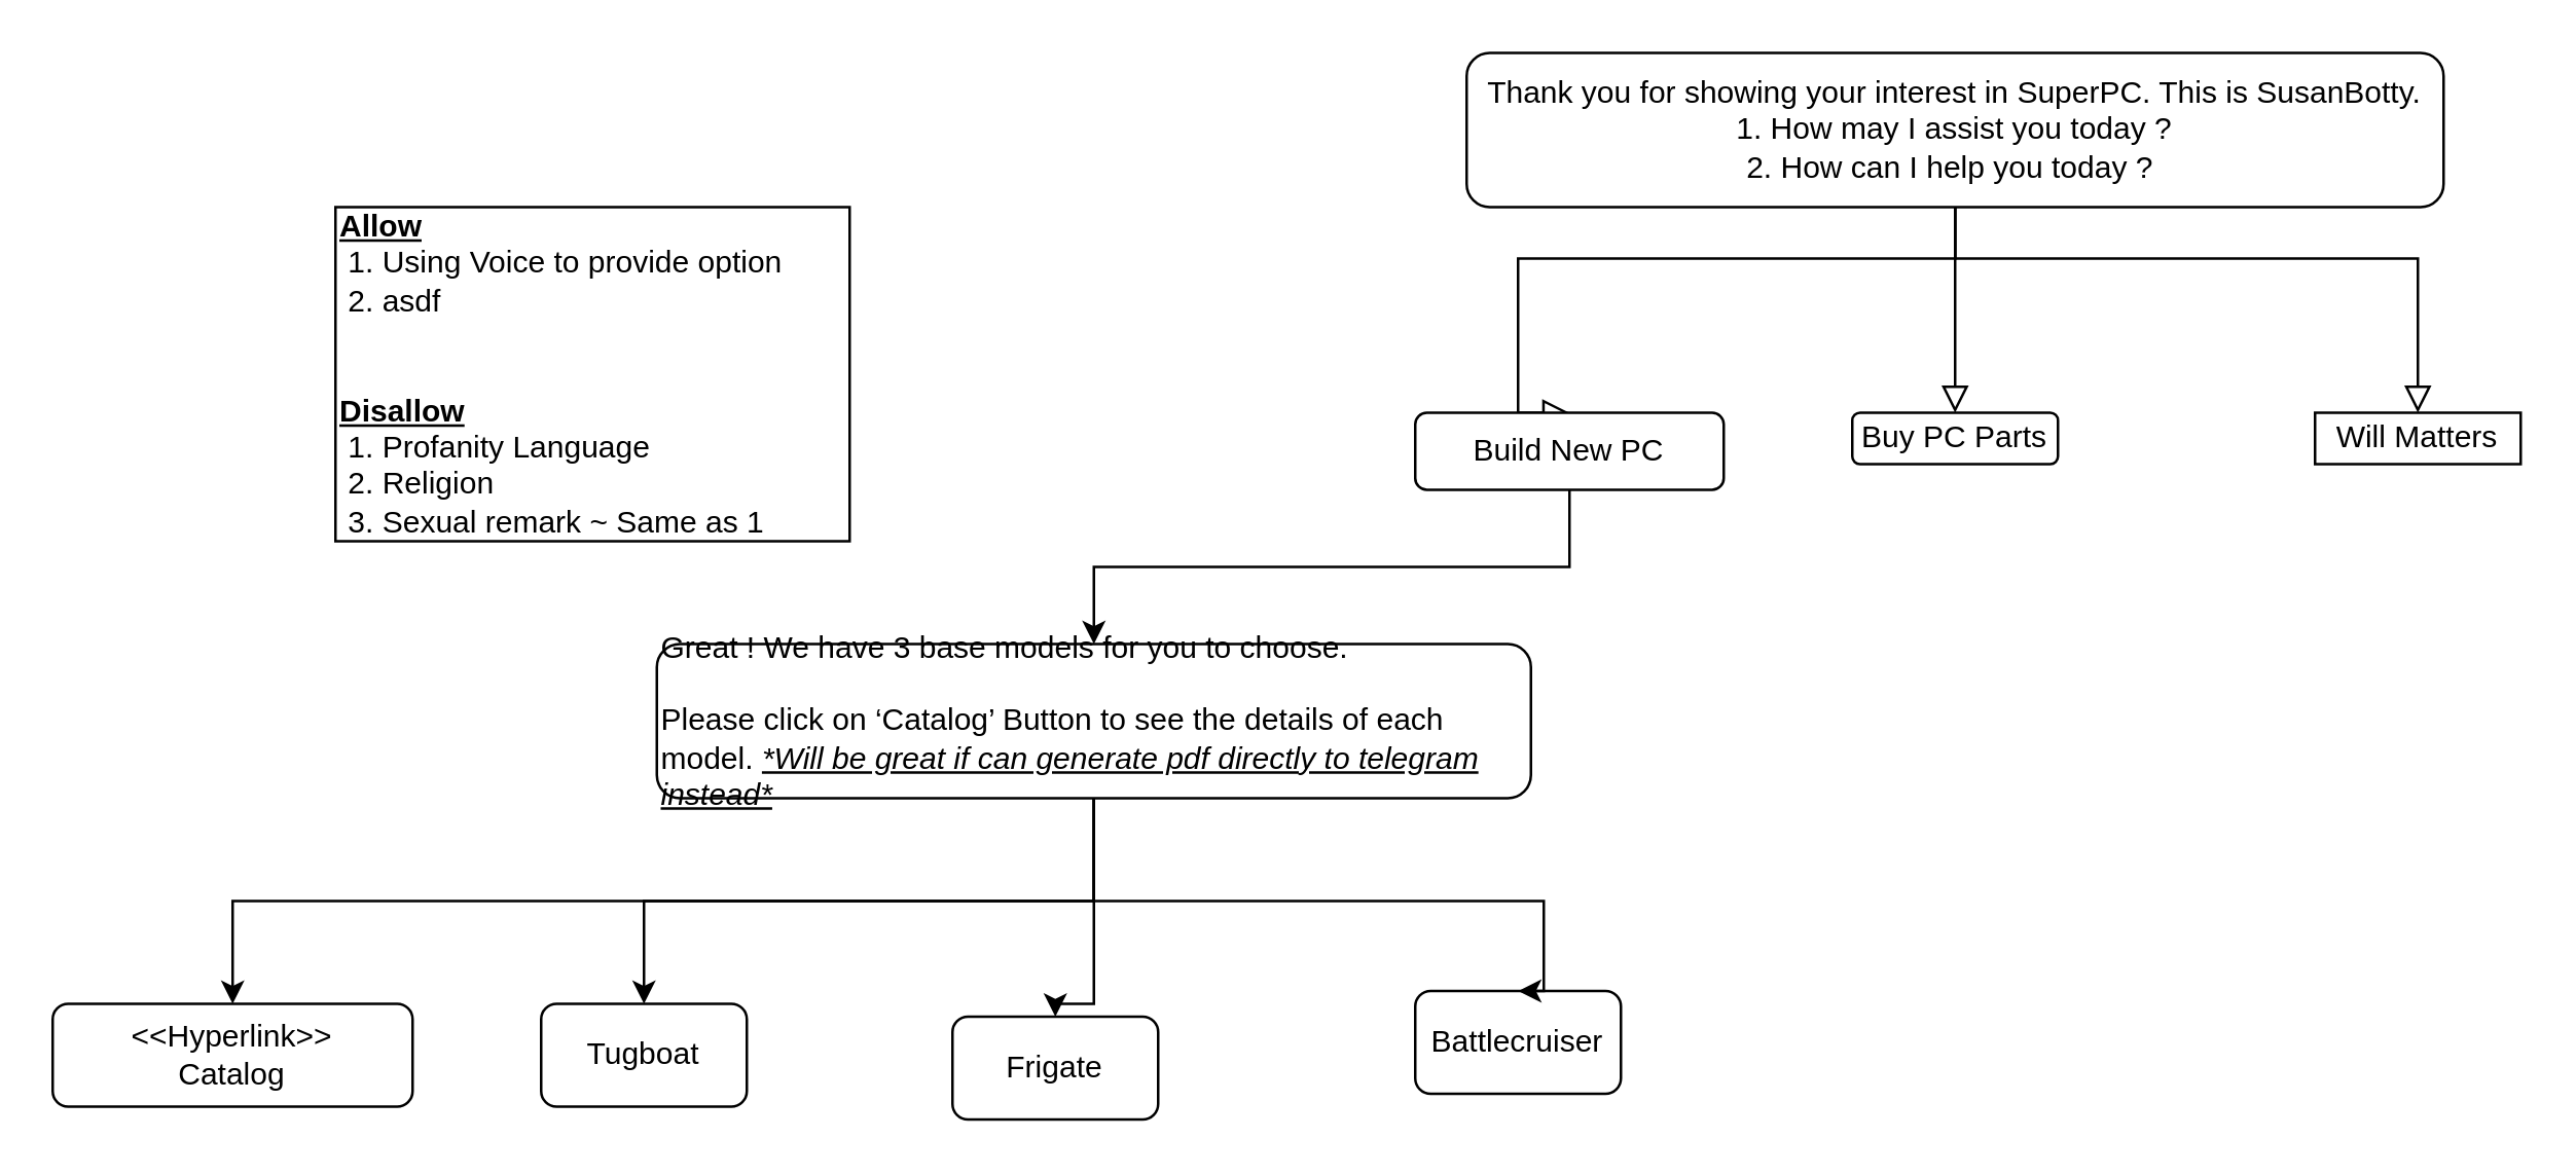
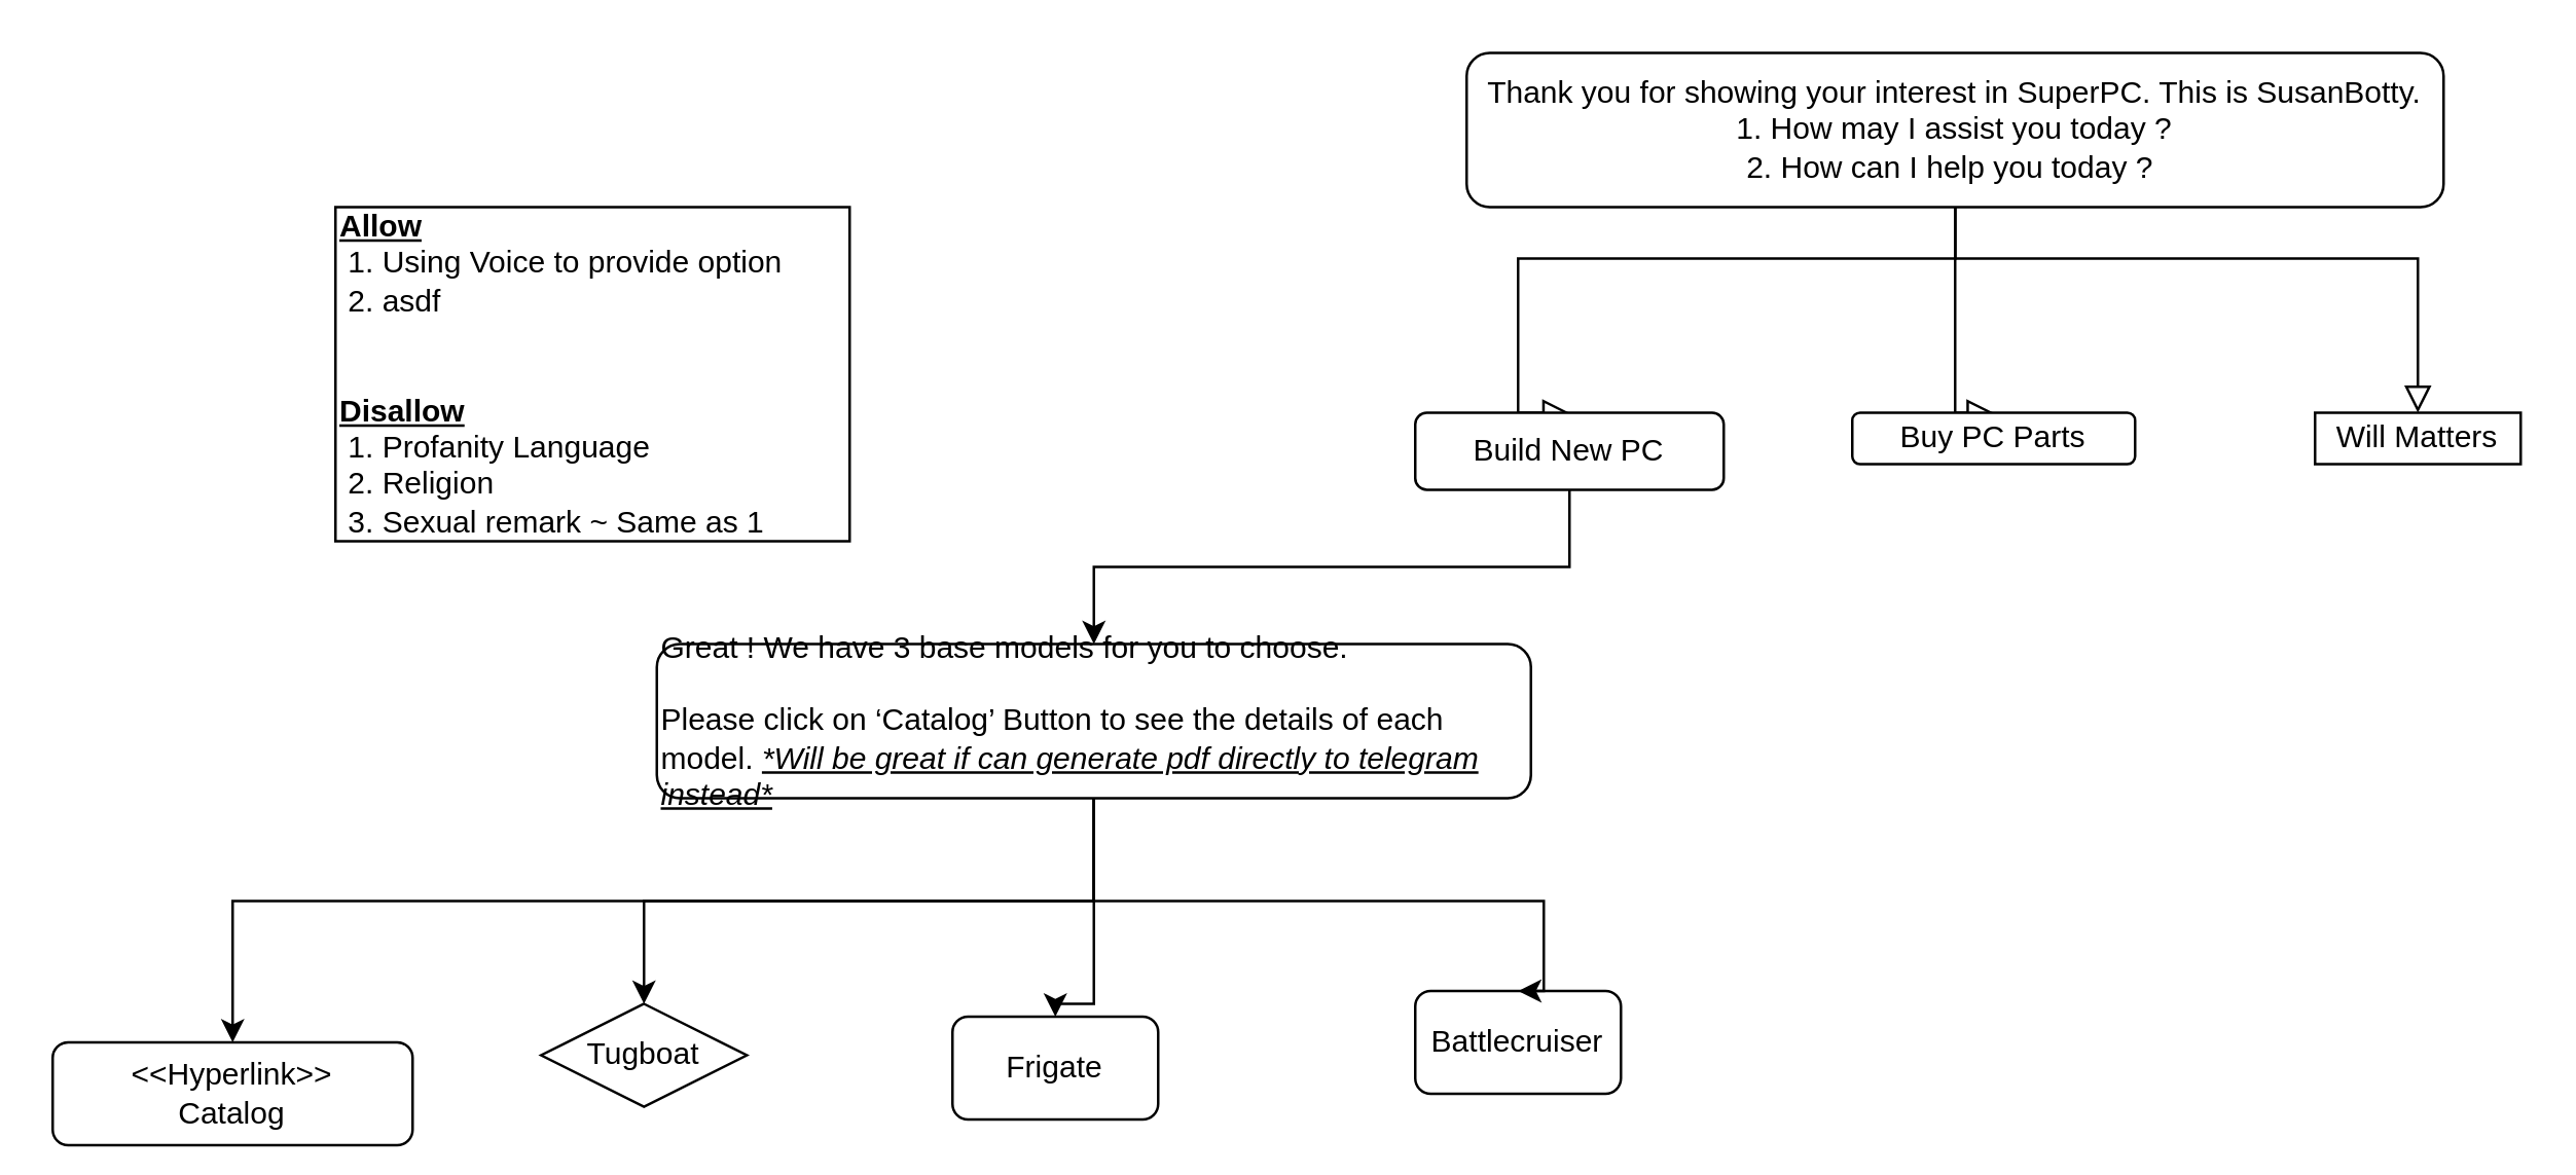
- <mxCell id="7" value="Buy PC Parts" style="rounded=1;whiteSpace=wrap;html=1;fontSize=12;glass=0;strokeWidth=1;shadow=0;" vertex="1" parent="1"><mxGeometry x="720" y="160" width="80" height="20" as="geometry" /></mxCell>
+ <mxCell id="7" value="Buy PC Parts" style="rounded=1;whiteSpace=wrap;html=1;fontSize=12;glass=0;strokeWidth=1;shadow=0;" vertex="1" parent="1"><mxGeometry x="720" y="160" width="110" height="20" as="geometry" /></mxCell>
- <mxCell id="19" value="&amp;lt;&amp;lt;Hyperlink&amp;gt;&amp;gt;&lt;br&gt;Catalog" style="rounded=1;whiteSpace=wrap;html=1;fontSize=12;glass=0;strokeWidth=1;shadow=0;" vertex="1" parent="1"><mxGeometry x="20" y="390" width="140" height="40" as="geometry" /></mxCell>
+ <mxCell id="19" value="&amp;lt;&amp;lt;Hyperlink&amp;gt;&amp;gt;&lt;br&gt;Catalog" style="rounded=1;whiteSpace=wrap;html=1;fontSize=12;glass=0;strokeWidth=1;shadow=0;" vertex="1" parent="1"><mxGeometry x="20" y="405" width="140" height="40" as="geometry" /></mxCell>
- <mxCell id="12" value="Tugboat" style="rounded=1;whiteSpace=wrap;html=1;fontSize=12;glass=0;strokeWidth=1;shadow=0;" vertex="1" parent="1"><mxGeometry x="210" y="390" width="80" height="40" as="geometry" /></mxCell>
+ <mxCell id="12" value="Tugboat" style="rhombus;whiteSpace=wrap;html=1;fontSize=12;glass=0;strokeWidth=1;shadow=0;" vertex="1" parent="1"><mxGeometry x="210" y="390" width="80" height="40" as="geometry" /></mxCell>
